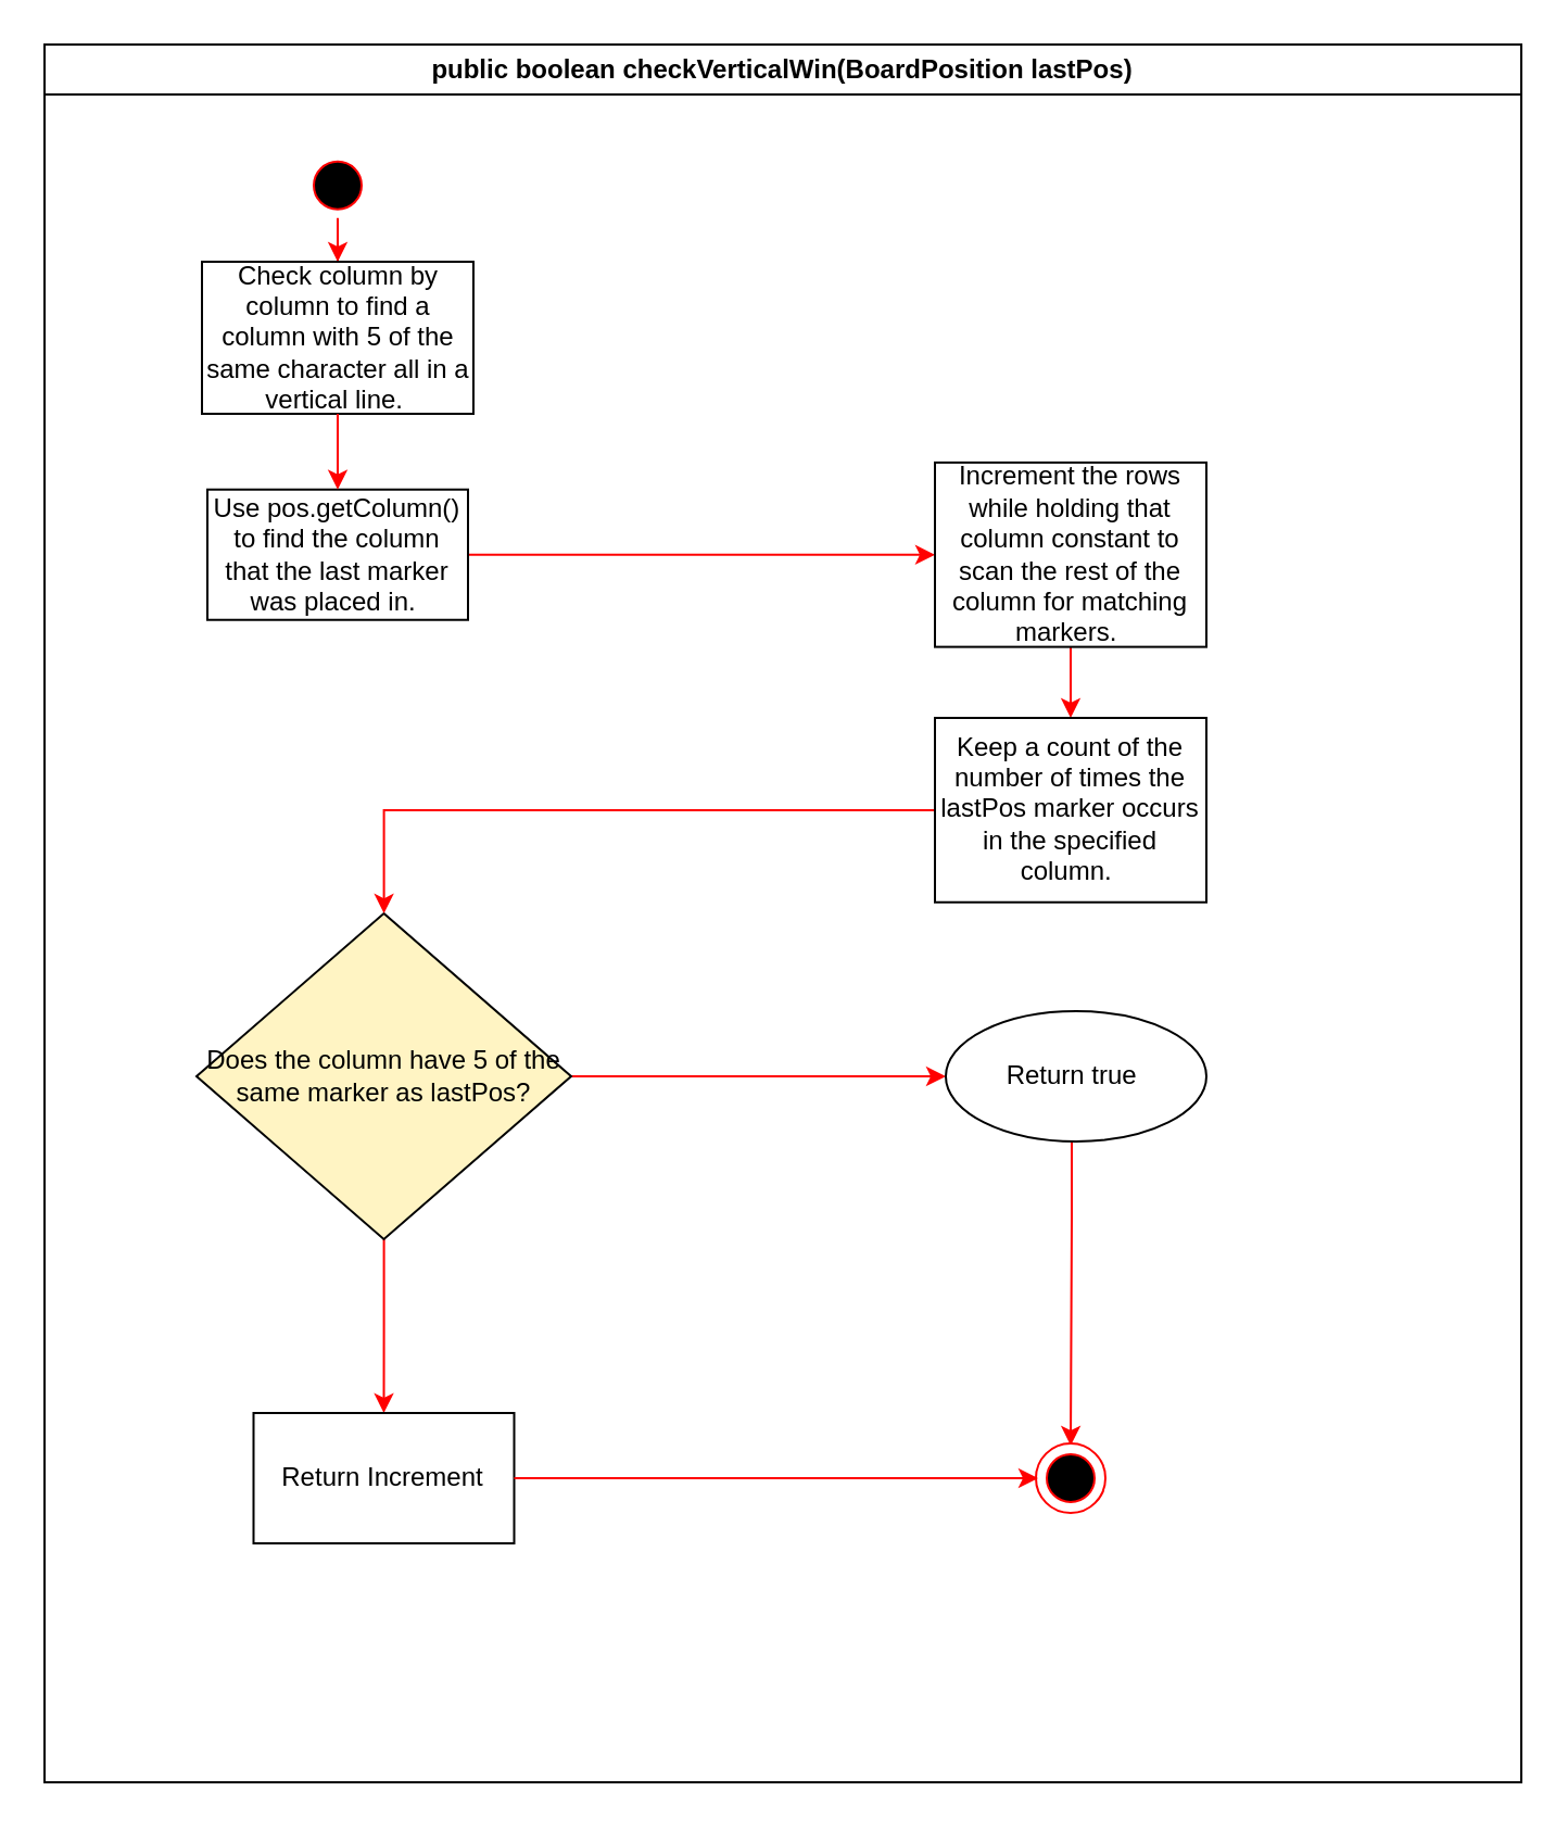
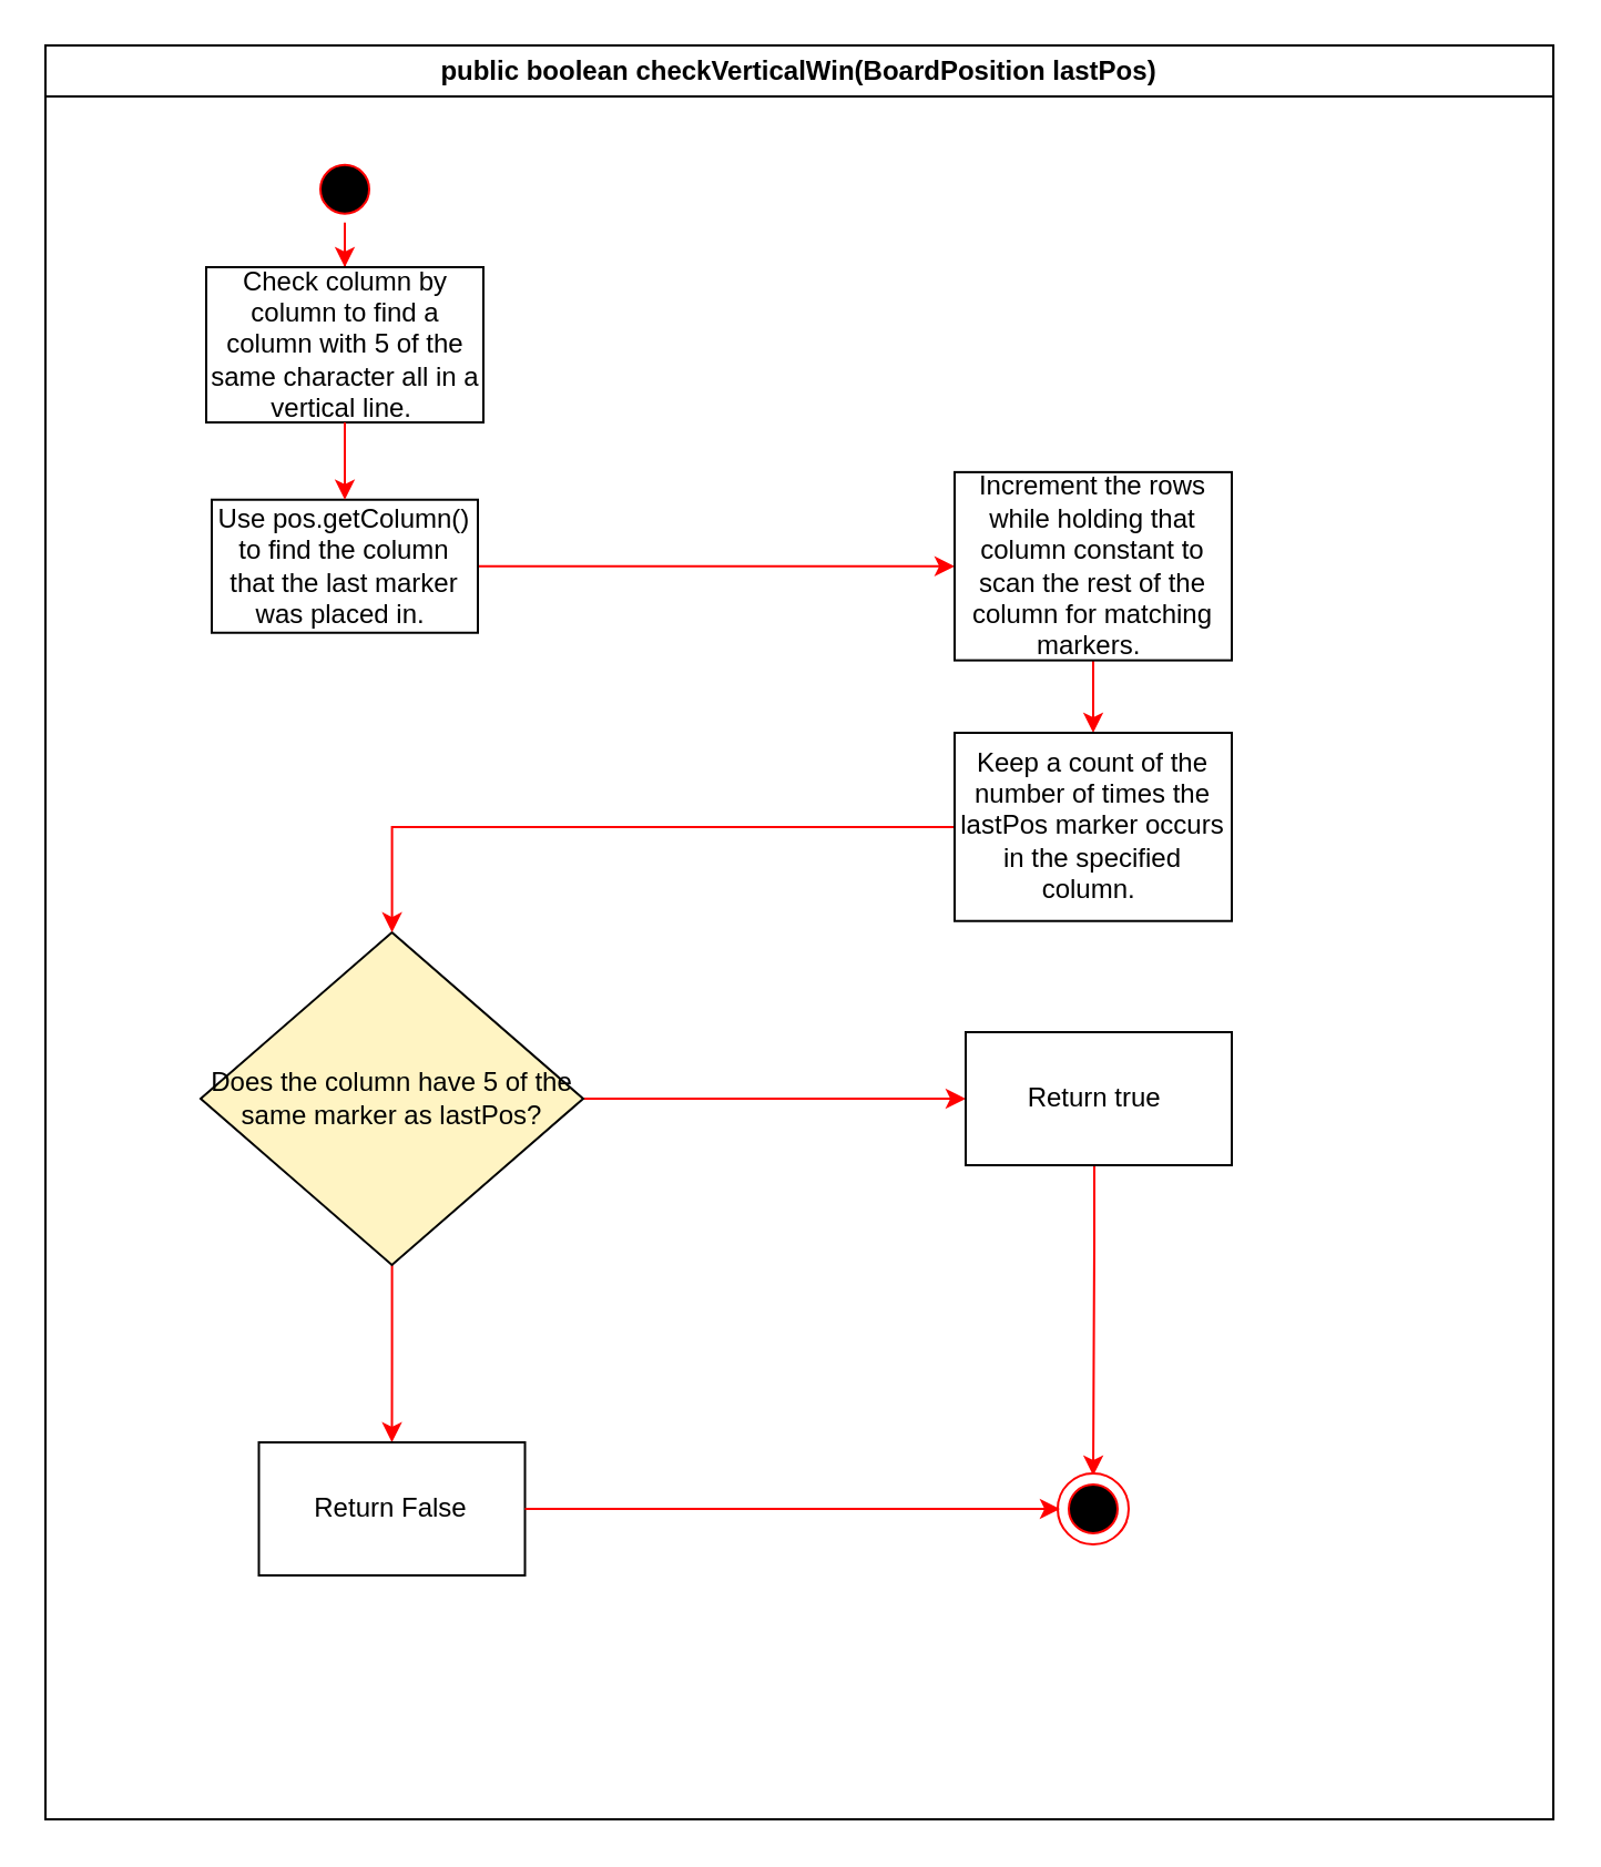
- <mxCell id="17" value="Return true&amp;nbsp;" style="ellipse;whiteSpace=wrap;html=1;" parent="2" vertex="1"><mxGeometry x="415" y="445" width="120" height="60" as="geometry" /></mxCell>
+ <mxCell id="17" value="Return true&amp;nbsp;" style="rounded=0;whiteSpace=wrap;html=1;" parent="2" vertex="1"><mxGeometry x="415" y="445" width="120" height="60" as="geometry" /></mxCell>
- <mxCell id="18" value="Return Increment" style="rounded=0;whiteSpace=wrap;html=1;" parent="2" vertex="1"><mxGeometry x="96.25" y="630" width="120" height="60" as="geometry" /></mxCell>
+ <mxCell id="18" value="Return False" style="rounded=0;whiteSpace=wrap;html=1;" parent="2" vertex="1"><mxGeometry x="96.25" y="630" width="120" height="60" as="geometry" /></mxCell>
